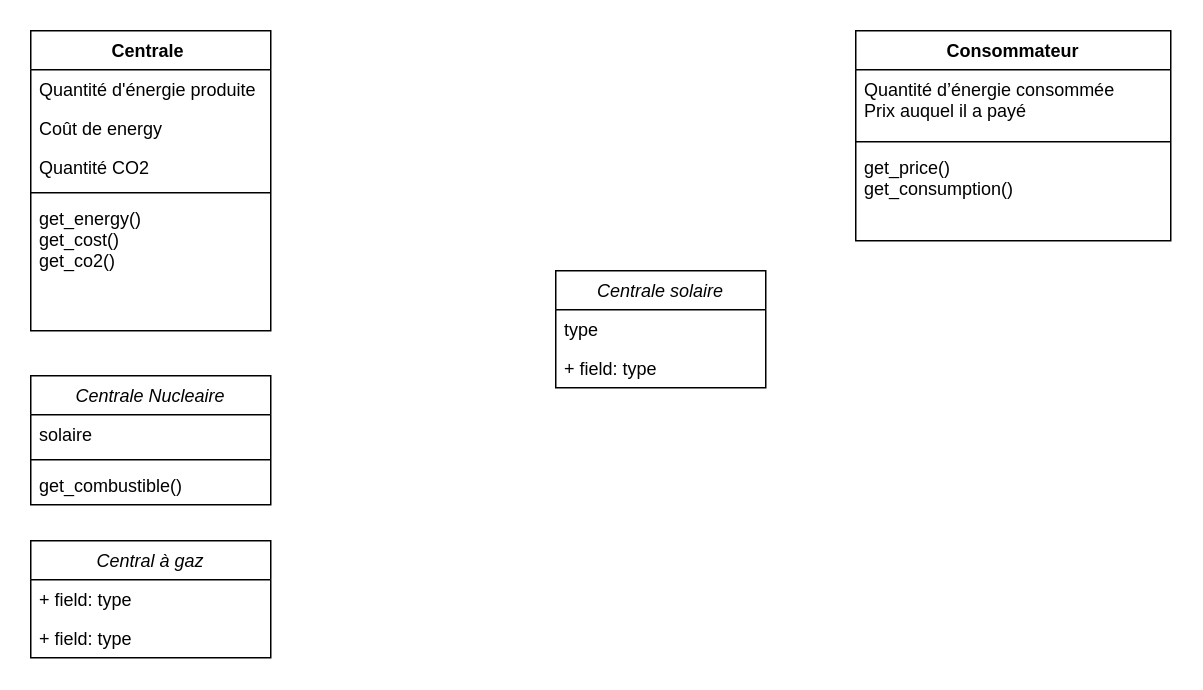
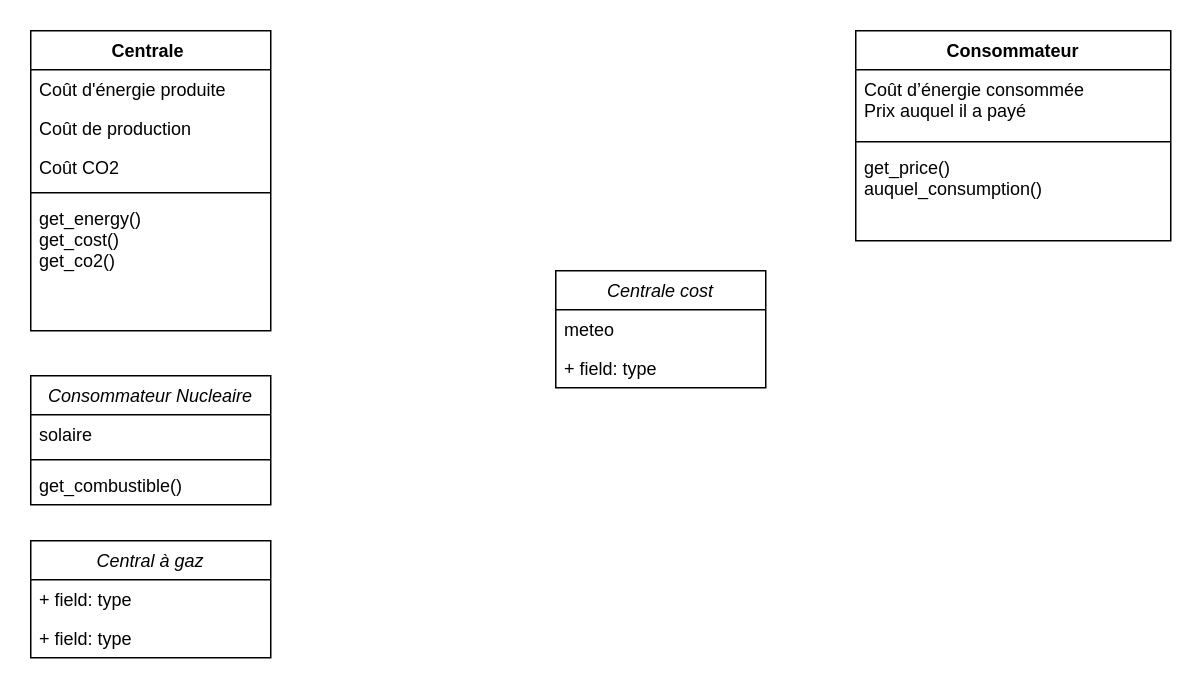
- <mxCell id="3" value="Quantité d'énergie produite" style="text;align=left;verticalAlign=top;spacingLeft=4;spacingRight=4;overflow=hidden;rotatable=0;points=[[0,0.5],[1,0.5]];portConstraint=eastwest;" parent="2" vertex="1"><mxGeometry y="26" width="160" height="26" as="geometry" /></mxCell>
+ <mxCell id="3" value="Coût d'énergie produite" style="text;align=left;verticalAlign=top;spacingLeft=4;spacingRight=4;overflow=hidden;rotatable=0;points=[[0,0.5],[1,0.5]];portConstraint=eastwest;" parent="2" vertex="1"><mxGeometry y="26" width="160" height="26" as="geometry" /></mxCell>
- <mxCell id="9" value="Quantité d’énergie consommée &#10;Prix auquel il a payé" style="text;strokeColor=none;fillColor=none;align=left;verticalAlign=top;spacingLeft=4;spacingRight=4;overflow=hidden;rotatable=0;points=[[0,0.5],[1,0.5]];portConstraint=eastwest;" vertex="1" parent="8"><mxGeometry y="26" width="210" height="44" as="geometry" /></mxCell>
+ <mxCell id="9" value="Coût d’énergie consommée &#10;Prix auquel il a payé" style="text;strokeColor=none;fillColor=none;align=left;verticalAlign=top;spacingLeft=4;spacingRight=4;overflow=hidden;rotatable=0;points=[[0,0.5],[1,0.5]];portConstraint=eastwest;" vertex="1" parent="8"><mxGeometry y="26" width="210" height="44" as="geometry" /></mxCell>
- <mxCell id="4" value="Coût de energy" style="text;align=left;verticalAlign=top;spacingLeft=4;spacingRight=4;overflow=hidden;rotatable=0;points=[[0,0.5],[1,0.5]];portConstraint=eastwest;rounded=0;shadow=0;html=0;" parent="2" vertex="1"><mxGeometry y="52" width="160" height="26" as="geometry" /></mxCell>
+ <mxCell id="4" value="Coût de production" style="text;align=left;verticalAlign=top;spacingLeft=4;spacingRight=4;overflow=hidden;rotatable=0;points=[[0,0.5],[1,0.5]];portConstraint=eastwest;rounded=0;shadow=0;html=0;" parent="2" vertex="1"><mxGeometry y="52" width="160" height="26" as="geometry" /></mxCell>
- <mxCell id="5" value="Quantité CO2" style="text;align=left;verticalAlign=top;spacingLeft=4;spacingRight=4;overflow=hidden;rotatable=0;points=[[0,0.5],[1,0.5]];portConstraint=eastwest;rounded=0;shadow=0;html=0;" parent="2" vertex="1"><mxGeometry y="78" width="160" height="26" as="geometry" /></mxCell>
+ <mxCell id="5" value="Coût CO2" style="text;align=left;verticalAlign=top;spacingLeft=4;spacingRight=4;overflow=hidden;rotatable=0;points=[[0,0.5],[1,0.5]];portConstraint=eastwest;rounded=0;shadow=0;html=0;" parent="2" vertex="1"><mxGeometry y="78" width="160" height="26" as="geometry" /></mxCell>
- <mxCell id="11" value="get_price()&#10;get_consumption()&#10;&#10;" style="text;strokeColor=none;fillColor=none;align=left;verticalAlign=top;spacingLeft=4;spacingRight=4;overflow=hidden;rotatable=0;points=[[0,0.5],[1,0.5]];portConstraint=eastwest;" vertex="1" parent="8"><mxGeometry y="78" width="210" height="62" as="geometry" /></mxCell>
+ <mxCell id="11" value="get_price()&#10;auquel_consumption()&#10;&#10;" style="text;strokeColor=none;fillColor=none;align=left;verticalAlign=top;spacingLeft=4;spacingRight=4;overflow=hidden;rotatable=0;points=[[0,0.5],[1,0.5]];portConstraint=eastwest;" vertex="1" parent="8"><mxGeometry y="78" width="210" height="62" as="geometry" /></mxCell>
- <mxCell id="19" value="Centrale solaire" style="swimlane;fontStyle=2;childLayout=stackLayout;horizontal=1;startSize=26;fillColor=none;horizontalStack=0;resizeParent=1;resizeParentMax=0;resizeLast=0;collapsible=1;marginBottom=0;" vertex="1" parent="1"><mxGeometry x="370" y="180" width="140" height="78" as="geometry" /></mxCell>
+ <mxCell id="19" value="Centrale cost" style="swimlane;fontStyle=2;childLayout=stackLayout;horizontal=1;startSize=26;fillColor=none;horizontalStack=0;resizeParent=1;resizeParentMax=0;resizeLast=0;collapsible=1;marginBottom=0;" vertex="1" parent="1"><mxGeometry x="370" y="180" width="140" height="78" as="geometry" /></mxCell>
- <mxCell id="20" value="type" style="text;strokeColor=none;fillColor=none;align=left;verticalAlign=top;spacingLeft=4;spacingRight=4;overflow=hidden;rotatable=0;points=[[0,0.5],[1,0.5]];portConstraint=eastwest;" vertex="1" parent="19"><mxGeometry y="26" width="140" height="26" as="geometry" /></mxCell>
+ <mxCell id="20" value="meteo" style="text;strokeColor=none;fillColor=none;align=left;verticalAlign=top;spacingLeft=4;spacingRight=4;overflow=hidden;rotatable=0;points=[[0,0.5],[1,0.5]];portConstraint=eastwest;" vertex="1" parent="19"><mxGeometry y="26" width="140" height="26" as="geometry" /></mxCell>
- <mxCell id="12" value="Centrale Nucleaire" style="swimlane;fontStyle=2;childLayout=stackLayout;horizontal=1;startSize=26;fillColor=none;horizontalStack=0;resizeParent=1;resizeParentMax=0;resizeLast=0;collapsible=1;marginBottom=0;" vertex="1" parent="1"><mxGeometry x="20" y="250" width="160" height="86" as="geometry" /></mxCell>
+ <mxCell id="12" value="Consommateur Nucleaire" style="swimlane;fontStyle=2;childLayout=stackLayout;horizontal=1;startSize=26;fillColor=none;horizontalStack=0;resizeParent=1;resizeParentMax=0;resizeLast=0;collapsible=1;marginBottom=0;" vertex="1" parent="1"><mxGeometry x="20" y="250" width="160" height="86" as="geometry" /></mxCell>
